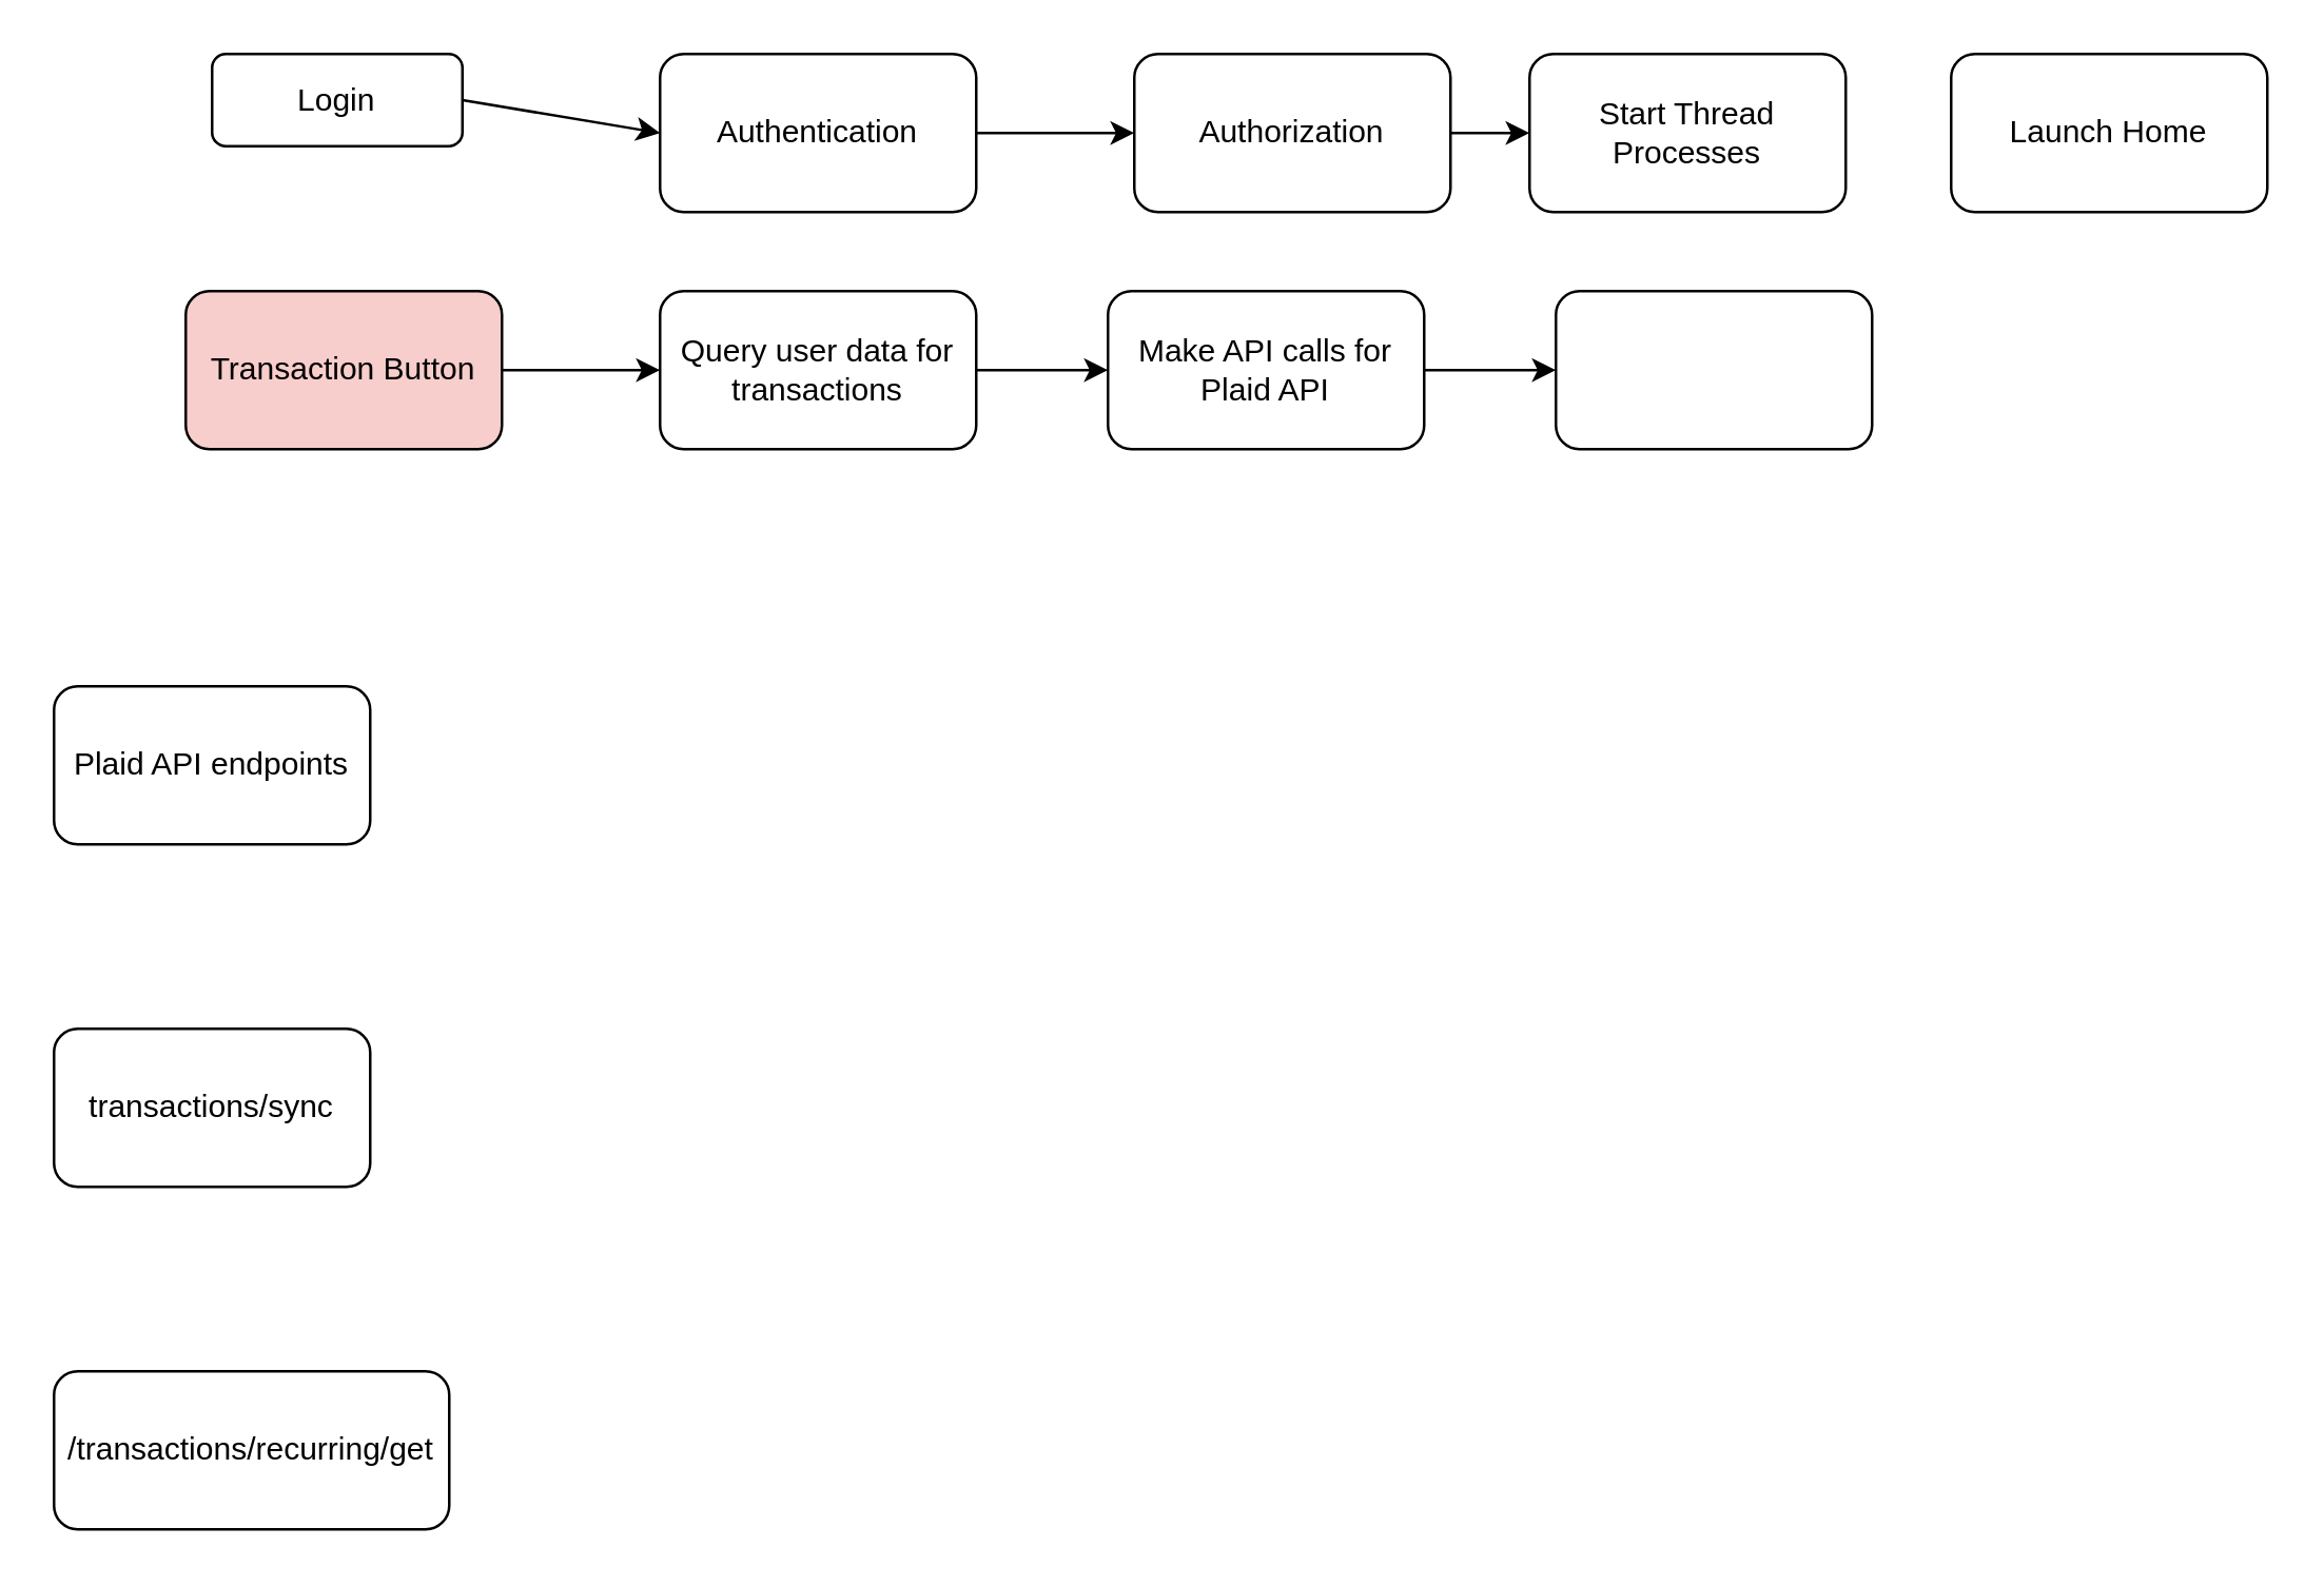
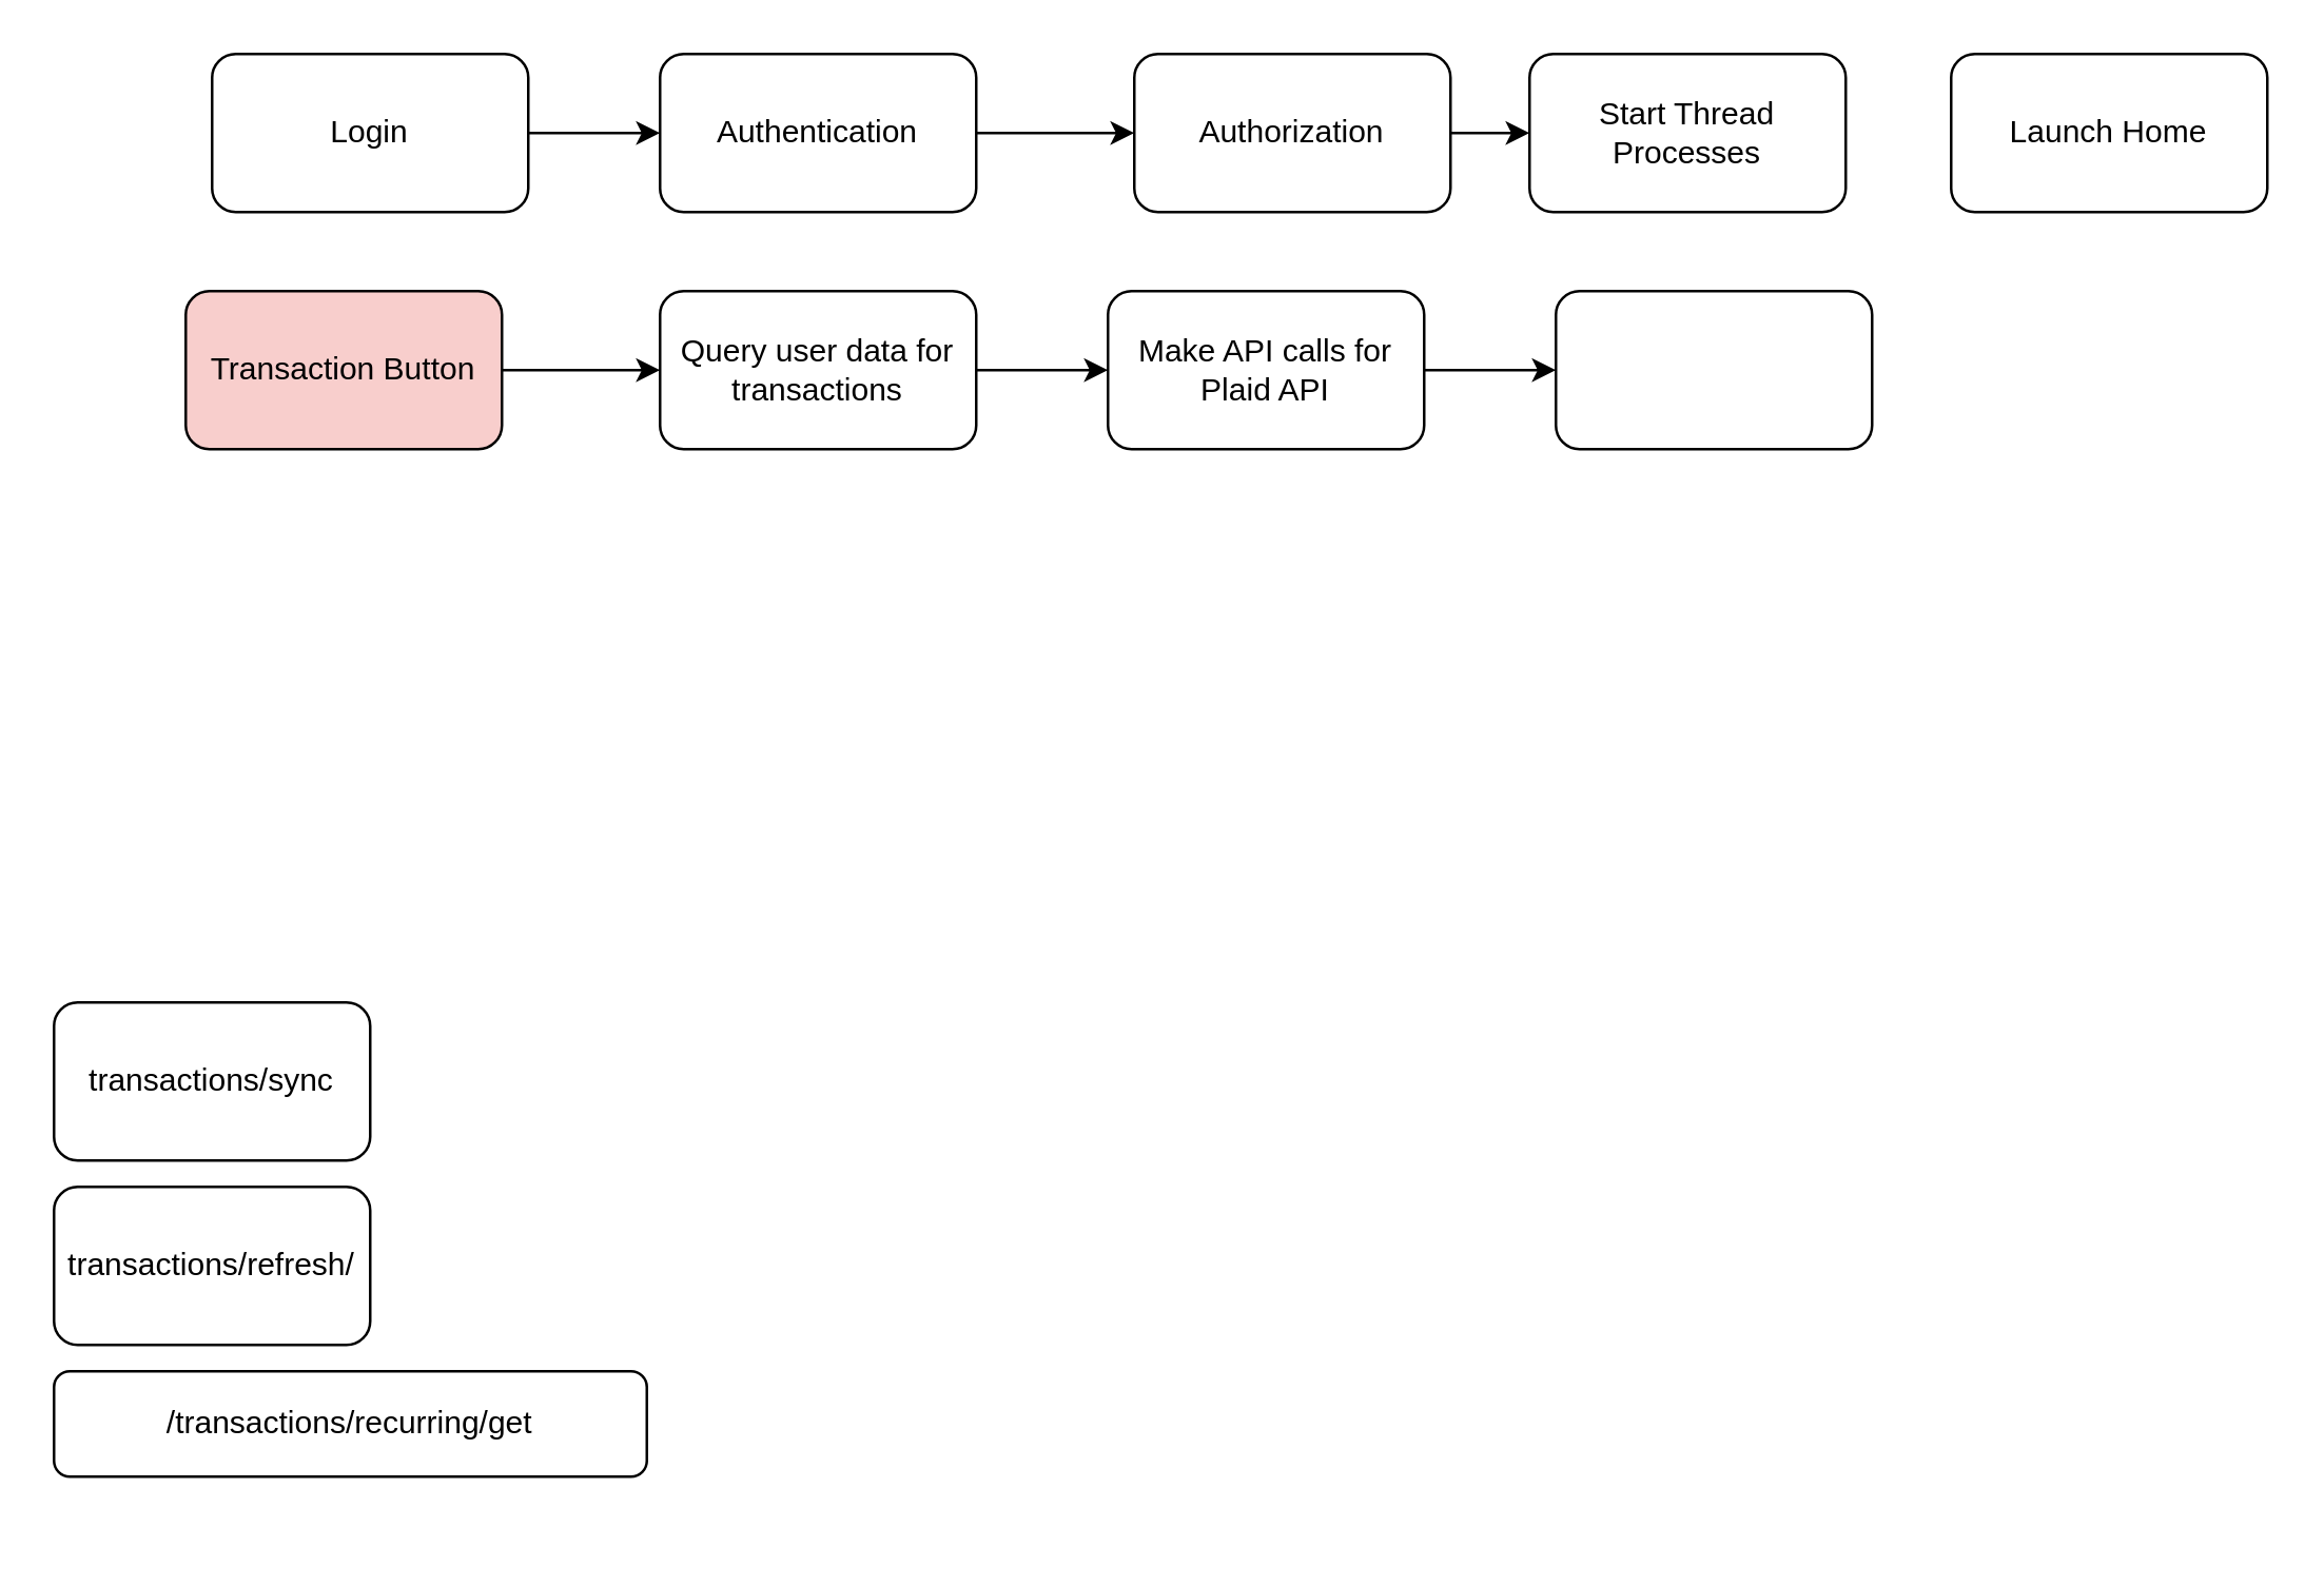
- <mxCell id="2" value="Login" style="rounded=1;whiteSpace=wrap;html=1;" vertex="1" parent="1"><mxGeometry x="80" y="20" width="95" height="35" as="geometry" /></mxCell>
+ <mxCell id="2" value="Login" style="rounded=1;whiteSpace=wrap;html=1;" vertex="1" parent="1"><mxGeometry x="80" y="20" width="120" height="60" as="geometry" /></mxCell>
- <mxCell id="17" value="Plaid API endpoints" style="rounded=1;whiteSpace=wrap;html=1;" vertex="1" parent="1"><mxGeometry y="260" width="120" height="60" as="geometry" x="20" /></mxCell>
- <mxCell id="18" value="transactions/sync" style="rounded=1;whiteSpace=wrap;html=1;" vertex="1" parent="1"><mxGeometry y="390" width="120" height="60" as="geometry" x="20" /></mxCell>
+ <mxCell id="18" value="transactions/sync" style="rounded=1;whiteSpace=wrap;html=1;" vertex="1" parent="1"><mxGeometry x="20" y="380" width="120" height="60" as="geometry" /></mxCell>
+ <mxCell id="19" value="transactions/refresh/" style="rounded=1;whiteSpace=wrap;html=1;" vertex="1" parent="1"><mxGeometry y="450" width="120" height="60" as="geometry" x="20" /></mxCell>
- <mxCell id="20" value="/transactions/recurring/get" style="rounded=1;whiteSpace=wrap;html=1;" vertex="1" parent="1"><mxGeometry y="520" width="150" height="60" as="geometry" x="20" /></mxCell>
+ <mxCell id="20" value="/transactions/recurring/get" style="rounded=1;whiteSpace=wrap;html=1;" vertex="1" parent="1"><mxGeometry x="20" y="520" width="225" height="40" as="geometry" /></mxCell>
